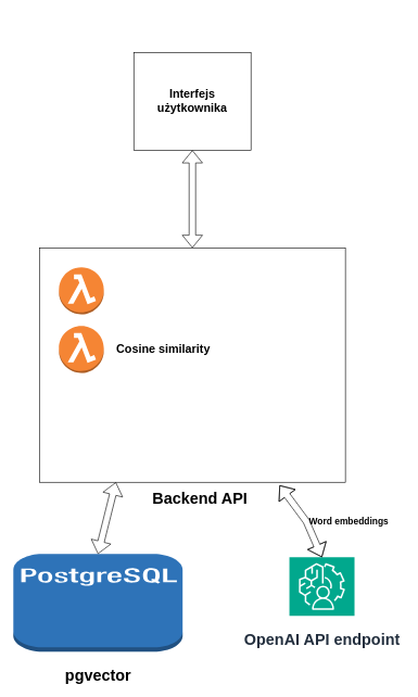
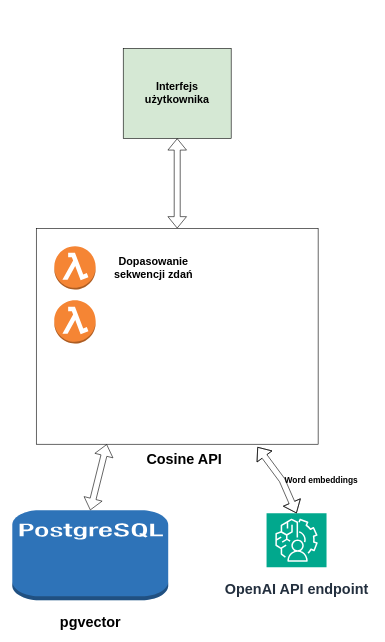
- <mxCell id="2" value="&lt;h2&gt;Interfejs użytkownika&lt;/h2&gt;" style="rounded=0;whiteSpace=wrap;html=1;" vertex="1" parent="1"><mxGeometry x="205" y="80" width="180" height="150" as="geometry" /></mxCell>
+ <mxCell id="2" value="&lt;h2&gt;Interfejs użytkownika&lt;/h2&gt;" style="rounded=0;whiteSpace=wrap;html=1;fillColor=#d5e8d4;" vertex="1" parent="1"><mxGeometry x="205" y="80" width="180" height="150" as="geometry" /></mxCell>
+ <mxCell id="14" value="&lt;h2&gt;Dopasowanie sekwencji zdań&lt;br&gt;&lt;/h2&gt;" style="text;html=1;align=center;verticalAlign=middle;whiteSpace=wrap;rounded=0;" vertex="1" parent="1"><mxGeometry x="168" y="431" width="175" height="30" as="geometry" /></mxCell>
- <mxCell id="12" value="&lt;h2&gt;Cosine similarity&lt;/h2&gt;" style="text;html=1;align=center;verticalAlign=middle;whiteSpace=wrap;rounded=0;" vertex="1" parent="1"><mxGeometry x="168" y="521" width="165" height="30" as="geometry" /></mxCell>
- <mxCell id="10" value="&lt;h1&gt;Backend API&lt;br&gt;&lt;/h1&gt;" style="text;html=1;align=center;verticalAlign=middle;whiteSpace=wrap;rounded=0;" vertex="1" parent="1"><mxGeometry x="222.5" y="750" width="167.5" height="30" as="geometry" /></mxCell>
+ <mxCell id="10" value="&lt;h1&gt;Cosine API&lt;br&gt;&lt;/h1&gt;" style="text;html=1;align=center;verticalAlign=middle;whiteSpace=wrap;rounded=0;" vertex="1" parent="1"><mxGeometry x="222.5" y="750" width="167.5" height="30" as="geometry" /></mxCell>
